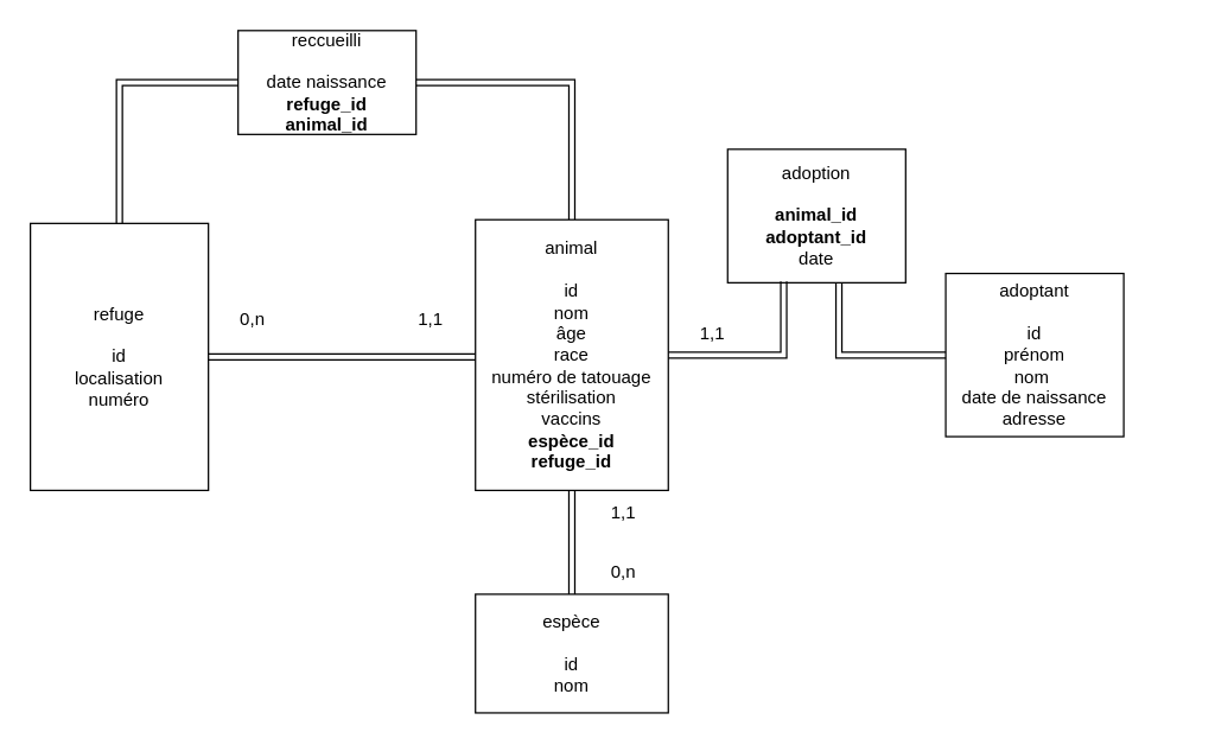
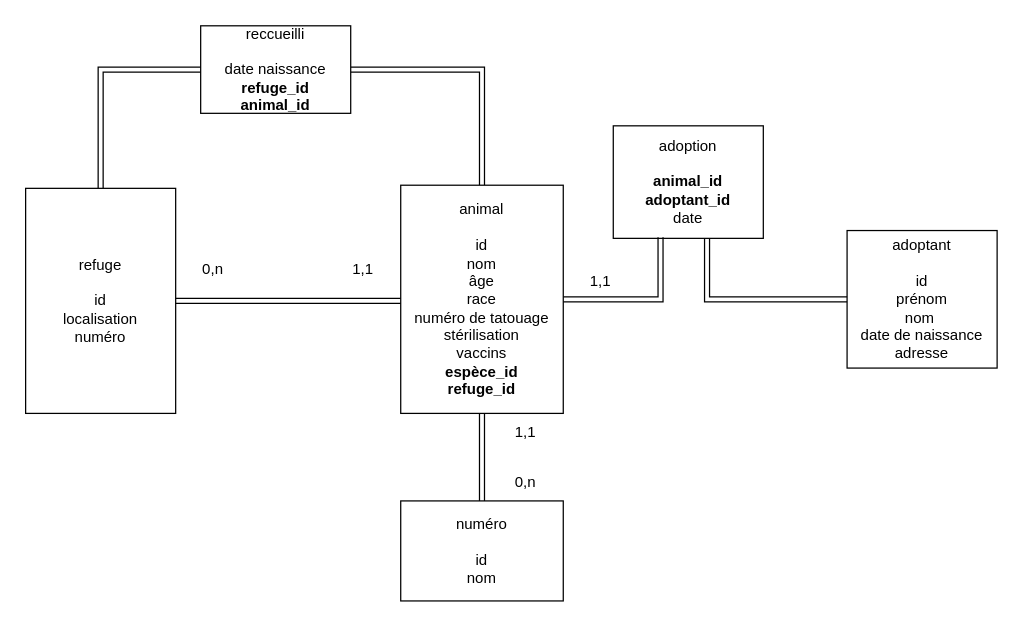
- <mxCell id="5" value="adoptant&lt;div&gt;&lt;br&gt;&lt;/div&gt;&lt;div&gt;id&lt;/div&gt;&lt;div&gt;prénom&lt;/div&gt;&lt;div&gt;nom&amp;nbsp;&lt;/div&gt;&lt;div&gt;date de naissance&lt;/div&gt;&lt;div&gt;adresse&lt;/div&gt;" style="rounded=0;whiteSpace=wrap;html=1;" vertex="1" parent="1"><mxGeometry x="637" y="183.75" width="120" height="110" as="geometry" /></mxCell>
+ <mxCell id="5" value="adoptant&lt;div&gt;&lt;br&gt;&lt;/div&gt;&lt;div&gt;id&lt;/div&gt;&lt;div&gt;prénom&lt;/div&gt;&lt;div&gt;nom&amp;nbsp;&lt;/div&gt;&lt;div&gt;date de naissance&lt;/div&gt;&lt;div&gt;adresse&lt;/div&gt;" style="rounded=0;whiteSpace=wrap;html=1;" vertex="1" parent="1"><mxGeometry x="677" y="183.75" width="120" height="110" as="geometry" /></mxCell>
- <mxCell id="6" value="espèce&lt;div&gt;&lt;br&gt;&lt;/div&gt;&lt;div&gt;id&lt;/div&gt;&lt;div&gt;nom&lt;/div&gt;" style="rounded=0;whiteSpace=wrap;html=1;" vertex="1" parent="1"><mxGeometry x="320" y="400" width="130" height="80" as="geometry" /></mxCell>
+ <mxCell id="6" value="numéro&lt;div&gt;&lt;br&gt;&lt;/div&gt;&lt;div&gt;id&lt;/div&gt;&lt;div&gt;nom&lt;/div&gt;" style="rounded=0;whiteSpace=wrap;html=1;" vertex="1" parent="1"><mxGeometry x="320" y="400" width="130" height="80" as="geometry" /></mxCell>
